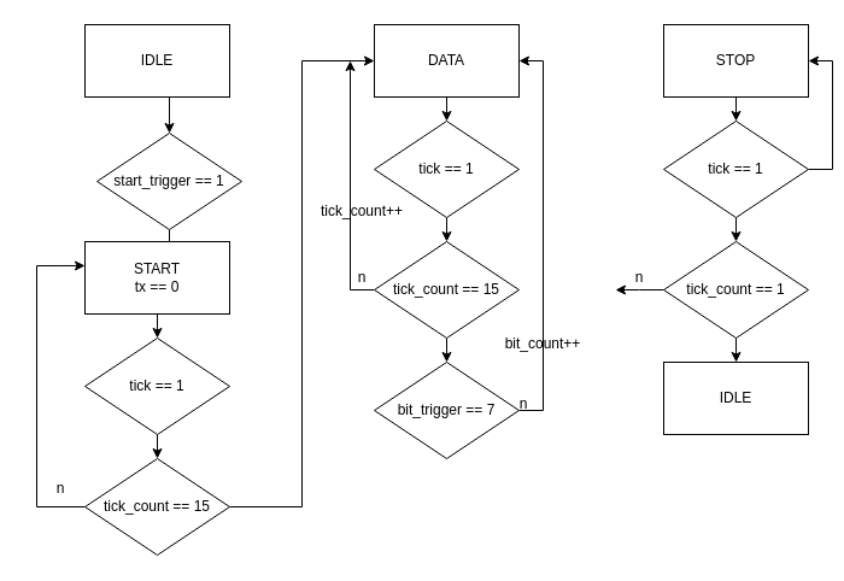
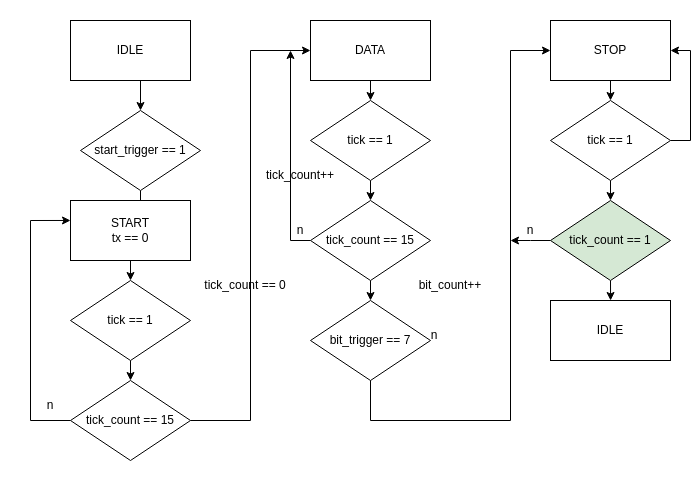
- <mxCell id="22" style="edgeStyle=orthogonalEdgeStyle;rounded=0;orthogonalLoop=1;jettySize=auto;html=1;exitX=1;exitY=0.5;exitDx=0;exitDy=0;entryX=1;entryY=0.5;entryDx=0;entryDy=0;" edge="1" parent="1" source="23" target="13"><mxGeometry relative="1" as="geometry"><mxPoint x="470" y="50" as="targetPoint" /></mxGeometry></mxCell>
- <mxCell id="33" value="tick_count == 1" style="rhombus;whiteSpace=wrap;html=1;" vertex="1" parent="1"><mxGeometry x="550" y="200" width="120" height="80" as="geometry" /></mxCell>
+ <mxCell id="33" value="tick_count == 1" style="rhombus;whiteSpace=wrap;html=1;fillColor=#d5e8d4;" vertex="1" parent="1"><mxGeometry x="550" y="200" width="120" height="80" as="geometry" /></mxCell>
+ <mxCell id="37" value="tick_count == 0" style="text;html=1;align=center;verticalAlign=middle;whiteSpace=wrap;rounded=0;" vertex="1" parent="1"><mxGeometry x="200" y="270" width="90" height="30" as="geometry" /></mxCell>
+ <mxCell id="27" value="" style="endArrow=classic;html=1;rounded=0;exitX=0.5;exitY=1;exitDx=0;exitDy=0;entryX=0;entryY=0.5;entryDx=0;entryDy=0;" edge="1" parent="1" source="23" target="26"><mxGeometry width="50" height="50" relative="1" as="geometry"><mxPoint x="430" y="430" as="sourcePoint" /><mxPoint x="510" y="50" as="targetPoint" /><Array as="points"><mxPoint x="370" y="420" /><mxPoint x="510" y="420" /><mxPoint x="510" y="50" /></Array></mxGeometry></mxCell>
